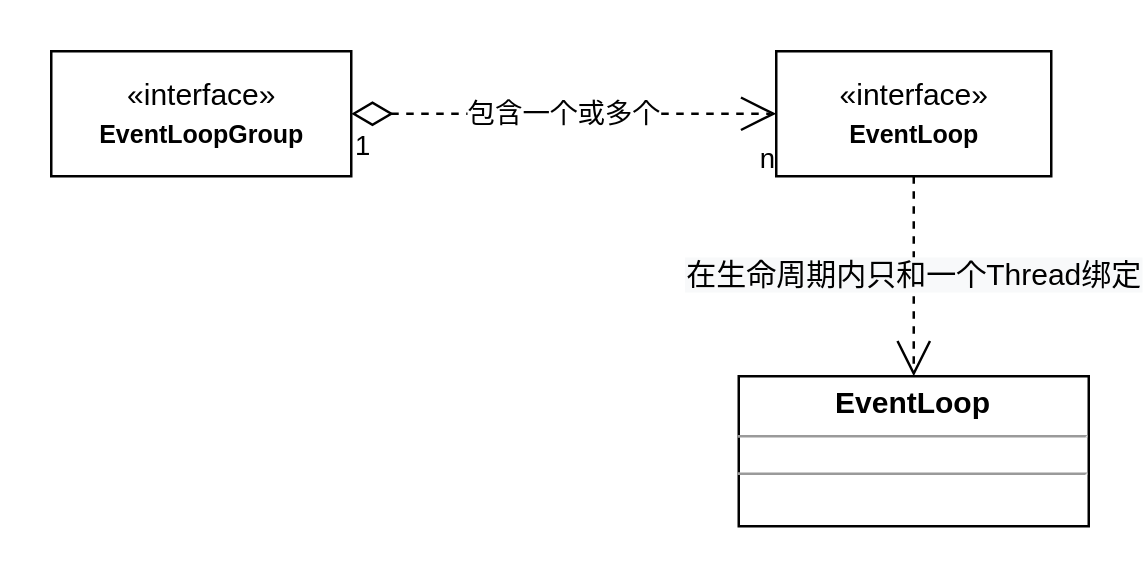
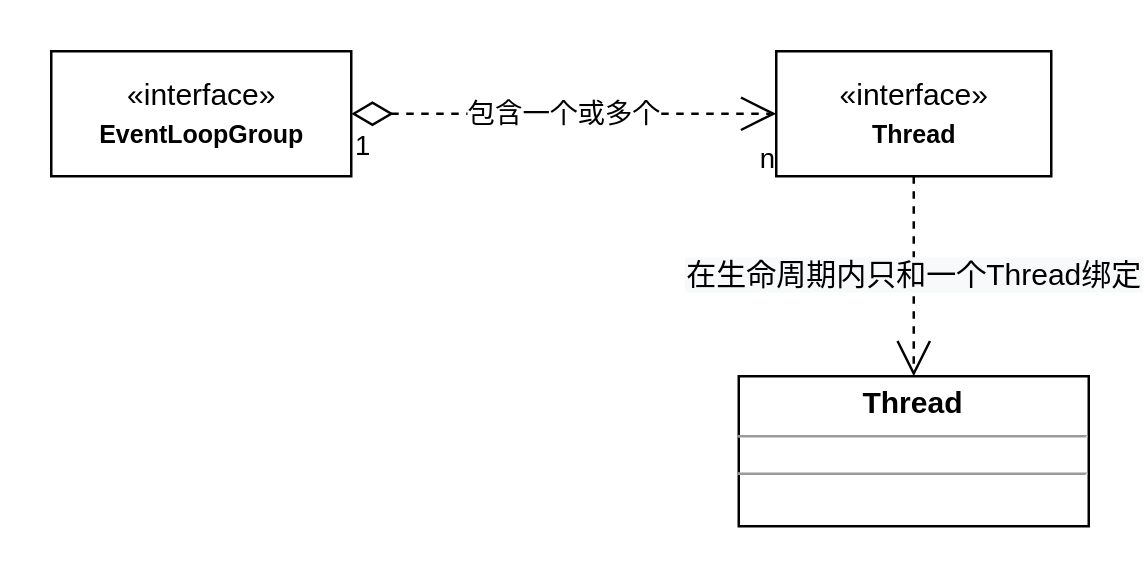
- <mxCell id="3" value="«interface»&lt;br&gt;&lt;font size=&quot;1&quot;&gt;&lt;b&gt;EventLoop&lt;/b&gt;&lt;/font&gt;" style="html=1;" vertex="1" parent="1"><mxGeometry x="310" y="20" width="110" height="50" as="geometry" /></mxCell>
+ <mxCell id="3" value="«interface»&lt;br&gt;&lt;font size=&quot;1&quot;&gt;&lt;b&gt;Thread&lt;/b&gt;&lt;/font&gt;" style="html=1;" vertex="1" parent="1"><mxGeometry x="310" y="20" width="110" height="50" as="geometry" /></mxCell>
- <mxCell id="7" value="&lt;p style=&quot;margin: 0px ; margin-top: 4px ; text-align: center&quot;&gt;&lt;b&gt;EventLoop&lt;/b&gt;&lt;/p&gt;&lt;hr size=&quot;1&quot;&gt;&lt;div style=&quot;height: 2px&quot;&gt;&lt;/div&gt;&lt;hr size=&quot;1&quot;&gt;&lt;div style=&quot;height: 2px&quot;&gt;&lt;/div&gt;" style="verticalAlign=top;align=left;overflow=fill;fontSize=12;fontFamily=Helvetica;html=1;" vertex="1" parent="1"><mxGeometry x="295" y="150" width="140" height="60" as="geometry" /></mxCell>
+ <mxCell id="7" value="&lt;p style=&quot;margin: 0px ; margin-top: 4px ; text-align: center&quot;&gt;&lt;b&gt;Thread&lt;/b&gt;&lt;/p&gt;&lt;hr size=&quot;1&quot;&gt;&lt;div style=&quot;height: 2px&quot;&gt;&lt;/div&gt;&lt;hr size=&quot;1&quot;&gt;&lt;div style=&quot;height: 2px&quot;&gt;&lt;/div&gt;" style="verticalAlign=top;align=left;overflow=fill;fontSize=12;fontFamily=Helvetica;html=1;" vertex="1" parent="1"><mxGeometry x="295" y="150" width="140" height="60" as="geometry" /></mxCell>
